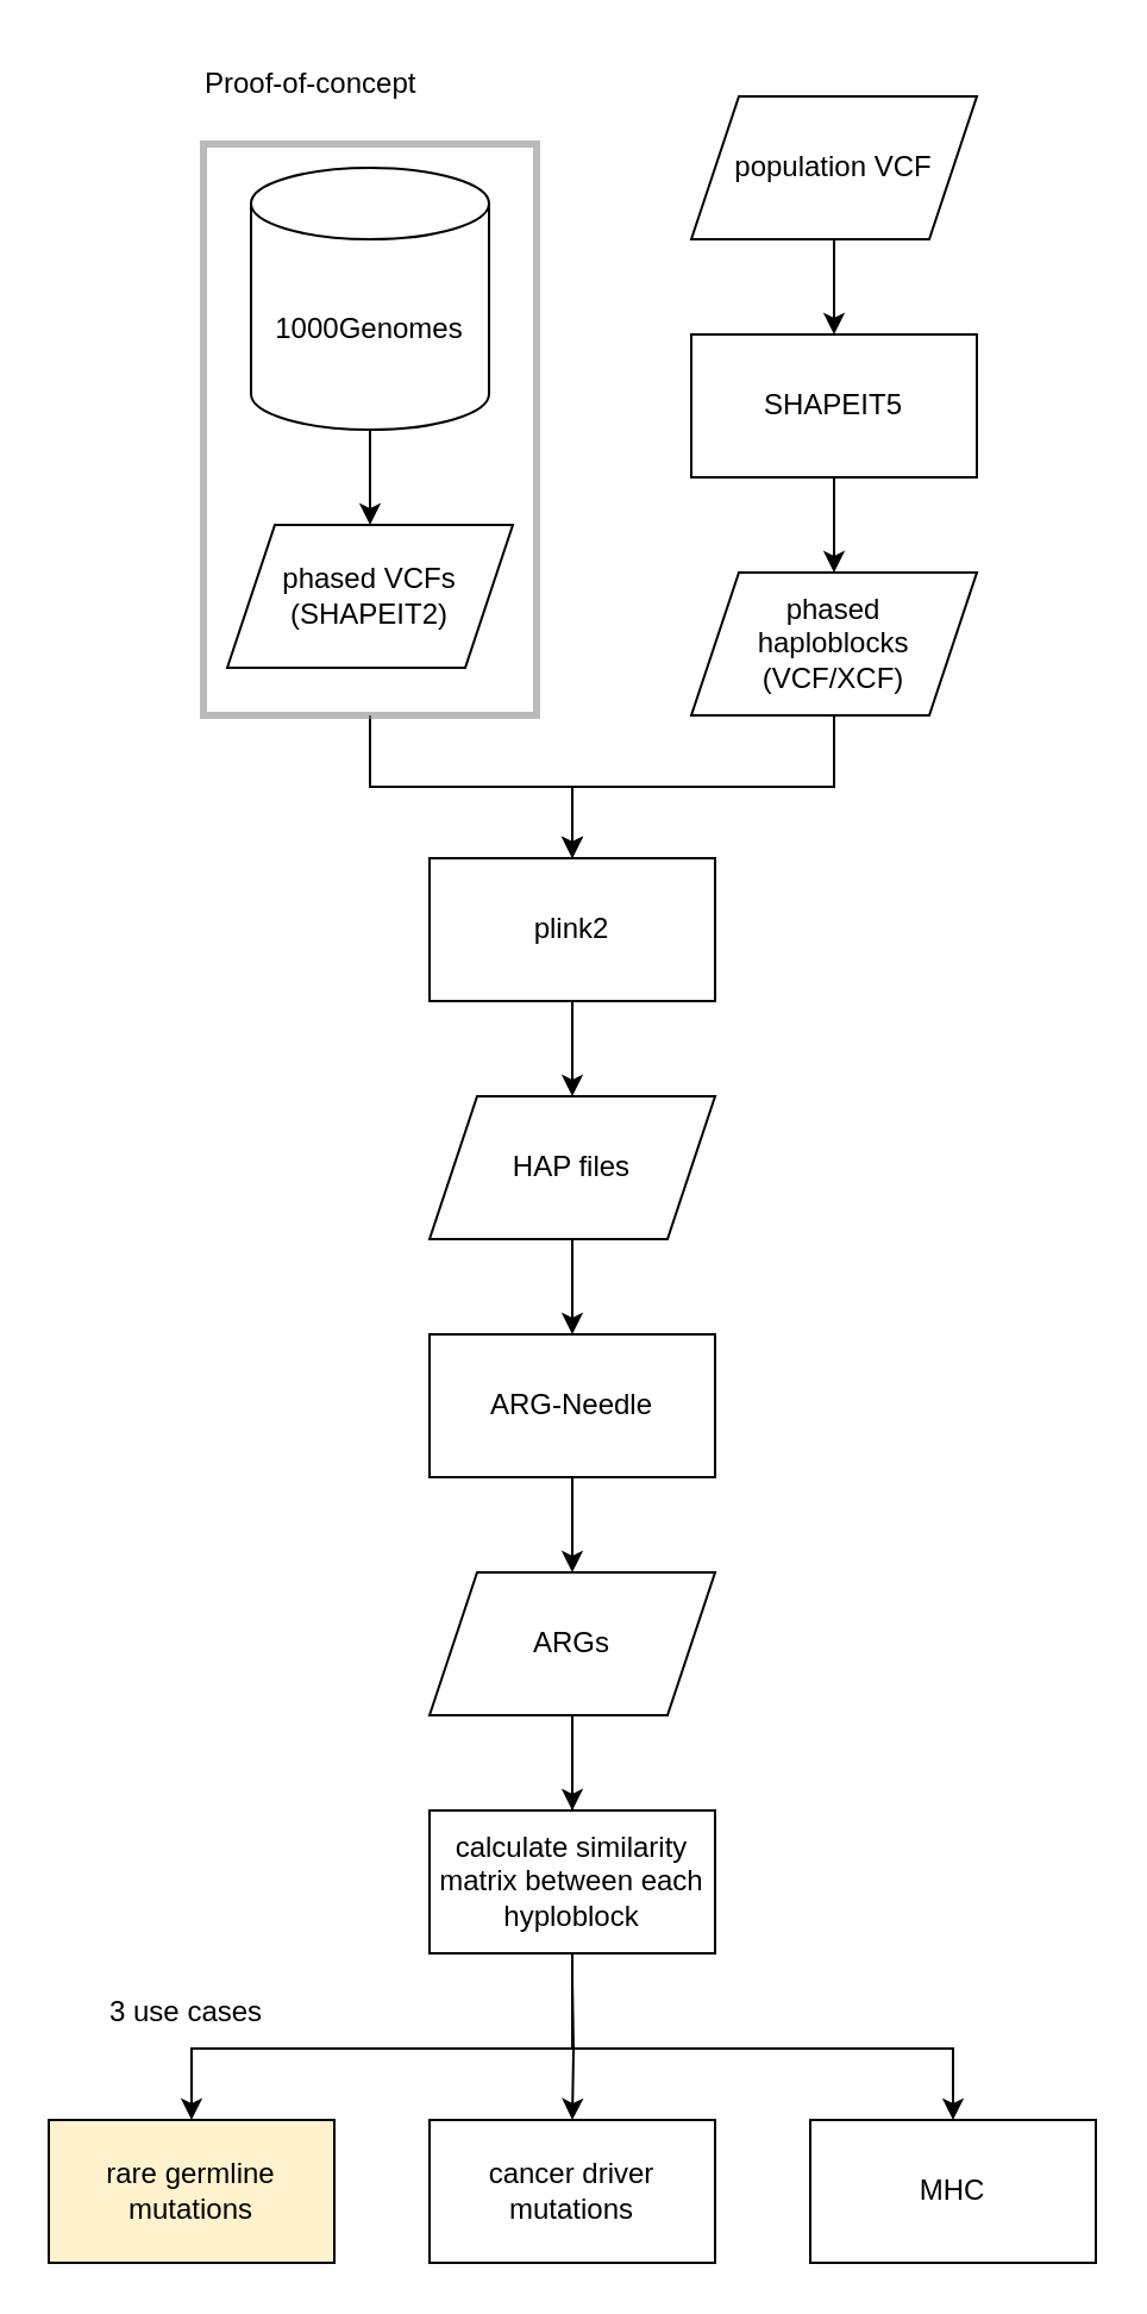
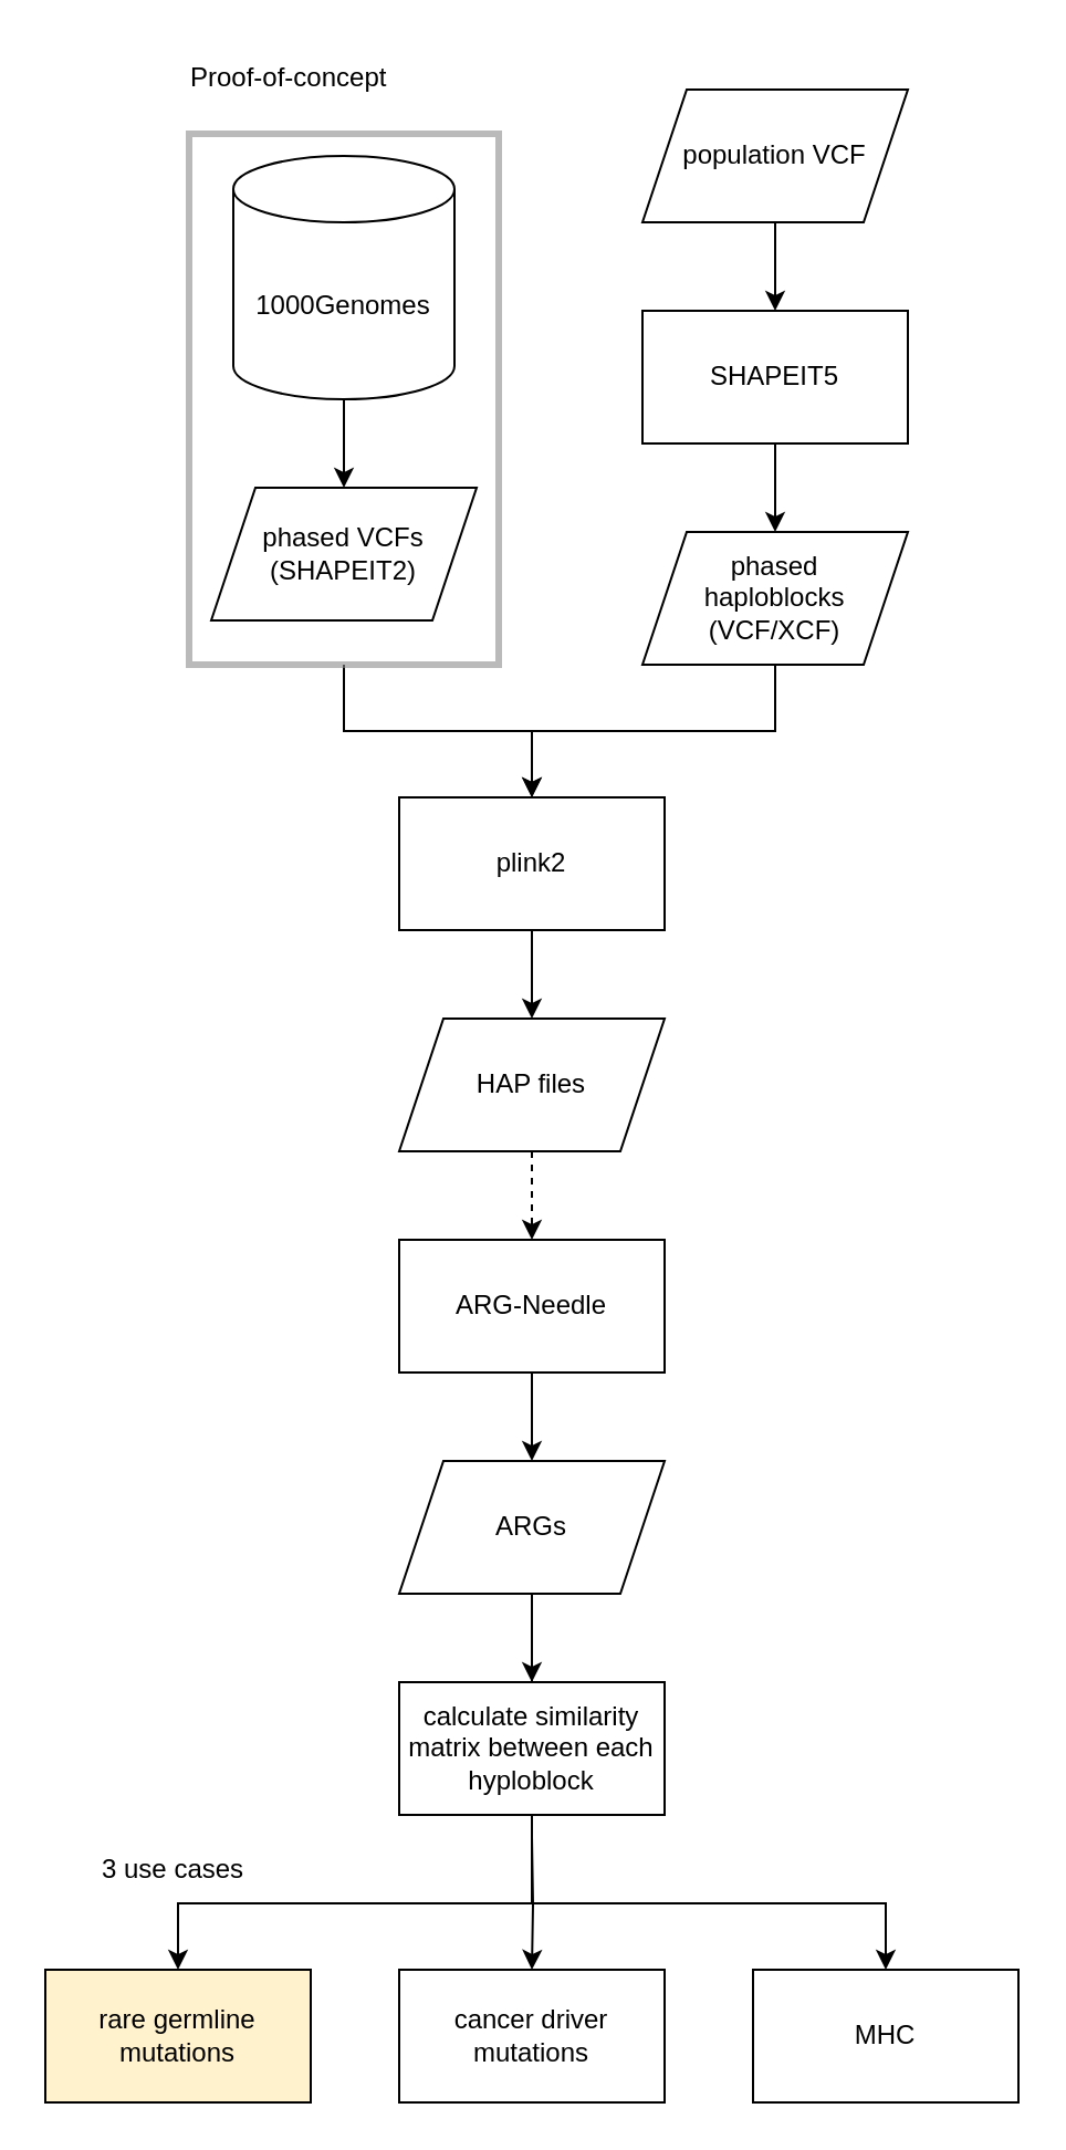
- <mxCell id="28" style="edgeStyle=orthogonalEdgeStyle;rounded=0;orthogonalLoop=1;jettySize=auto;html=1;entryX=0.5;entryY=0;entryDx=0;entryDy=0;" edge="1" parent="1" source="29" target="19"><mxGeometry relative="1" as="geometry" /></mxCell>
+ <mxCell id="28" style="edgeStyle=orthogonalEdgeStyle;rounded=0;orthogonalLoop=1;jettySize=auto;html=1;entryX=0.5;entryY=0;entryDx=0;entryDy=0;dashed=1;" edge="1" parent="1" source="29" target="19"><mxGeometry relative="1" as="geometry" /></mxCell>
